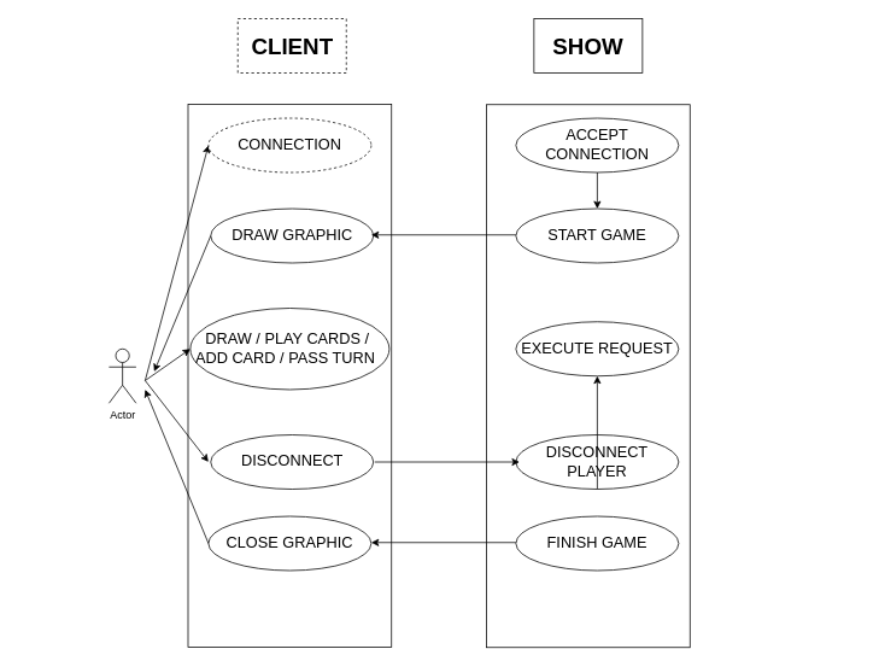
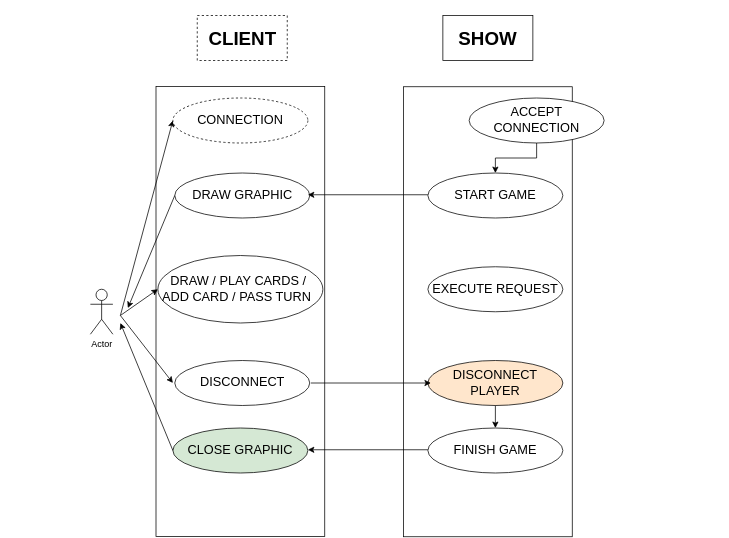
- <mxCell id="10" value="&lt;font style=&quot;font-size: 17px;&quot;&gt;ACCEPT CONNECTION&lt;/font&gt;" style="ellipse;whiteSpace=wrap;html=1;" vertex="1" parent="1"><mxGeometry x="570" y="130" width="180" height="60" as="geometry" /></mxCell>
+ <mxCell id="10" value="&lt;font style=&quot;font-size: 17px;&quot;&gt;ACCEPT CONNECTION&lt;/font&gt;" style="ellipse;whiteSpace=wrap;html=1;" vertex="1" parent="1"><mxGeometry x="625" y="130" width="180" height="60" as="geometry" /></mxCell>
- <mxCell id="25" value="" style="endArrow=classic;html=1;rounded=0;exitX=0.5;exitY=1;exitDx=0;exitDy=0;" edge="1" parent="1" source="20" target="17"><mxGeometry width="50" height="50" relative="1" as="geometry"><mxPoint x="424" y="520" as="sourcePoint" /><mxPoint x="584" y="520" as="targetPoint" /></mxGeometry></mxCell>
+ <mxCell id="25" value="" style="endArrow=classic;html=1;rounded=0;exitX=0.5;exitY=1;exitDx=0;exitDy=0;entryX=0.5;entryY=0;entryDx=0;entryDy=0;" edge="1" parent="1" source="20" target="21"><mxGeometry width="50" height="50" relative="1" as="geometry"><mxPoint x="424" y="520" as="sourcePoint" /><mxPoint x="584" y="520" as="targetPoint" /></mxGeometry></mxCell>
- <mxCell id="20" value="&lt;font style=&quot;font-size: 17px;&quot;&gt;DISCONNECT PLAYER&lt;/font&gt;" style="ellipse;whiteSpace=wrap;html=1;" vertex="1" parent="1"><mxGeometry x="570" y="480" width="180" height="60" as="geometry" /></mxCell>
+ <mxCell id="20" value="&lt;font style=&quot;font-size: 17px;&quot;&gt;DISCONNECT PLAYER&lt;/font&gt;" style="ellipse;whiteSpace=wrap;html=1;fillColor=#ffe6cc;" vertex="1" parent="1"><mxGeometry x="570" y="480" width="180" height="60" as="geometry" /></mxCell>
- <mxCell id="22" value="&lt;font style=&quot;font-size: 17px;&quot;&gt;CLOSE GRAPHIC&lt;/font&gt;" style="ellipse;whiteSpace=wrap;html=1;" vertex="1" parent="1"><mxGeometry x="230" y="570" width="180" height="60" as="geometry" /></mxCell>
+ <mxCell id="22" value="&lt;font style=&quot;font-size: 17px;&quot;&gt;CLOSE GRAPHIC&lt;/font&gt;" style="ellipse;whiteSpace=wrap;html=1;fillColor=#d5e8d4;" vertex="1" parent="1"><mxGeometry x="230" y="570" width="180" height="60" as="geometry" /></mxCell>
